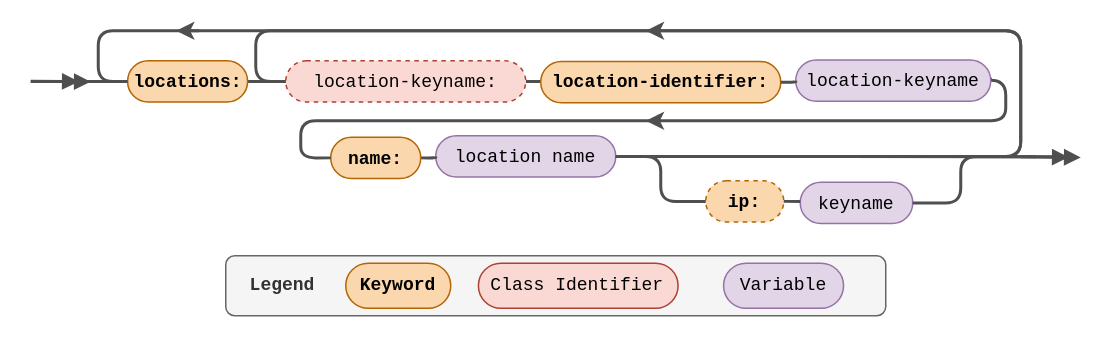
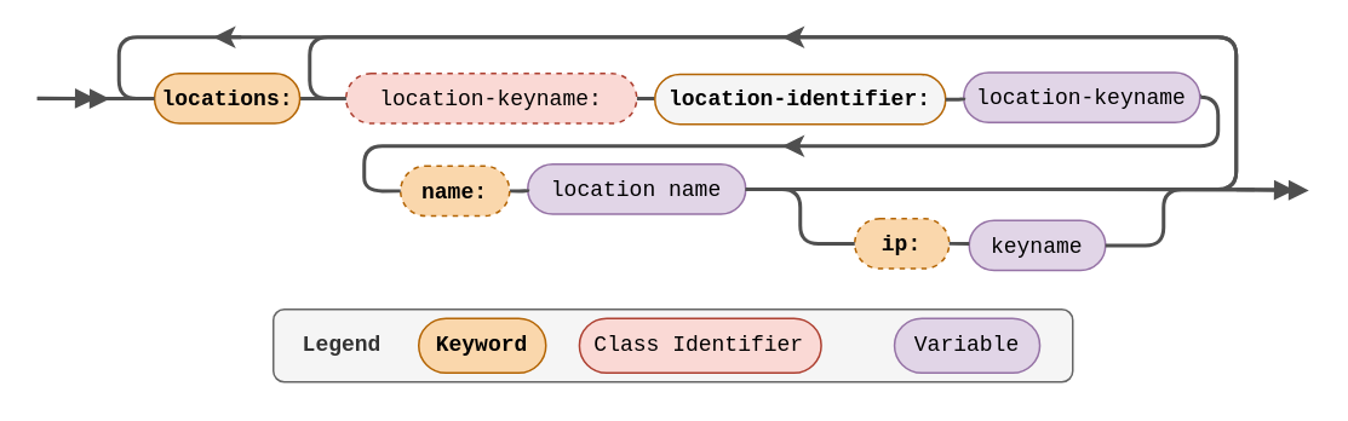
- <mxCell id="24" value="&lt;p&gt;&lt;font face=&quot;Courier New&quot;&gt;location-identifier:&lt;/font&gt;&lt;/p&gt;" style="rounded=1;whiteSpace=wrap;html=1;arcSize=50;fillColor=#fad7ac;strokeColor=#b46504;fontStyle=1" vertex="1" parent="23"><mxGeometry y="1" width="160" height="27.5" as="geometry" /></mxCell>
+ <mxCell id="24" value="&lt;p&gt;&lt;font face=&quot;Courier New&quot;&gt;location-identifier:&lt;/font&gt;&lt;/p&gt;" style="rounded=1;whiteSpace=wrap;html=1;arcSize=50;fillColor=#f5f5f5;strokeColor=#b46504;fontStyle=1;" vertex="1" parent="23"><mxGeometry y="1" width="160" height="27.5" as="geometry" /></mxCell>
- <mxCell id="18" value="&lt;p&gt;&lt;font face=&quot;Courier New&quot;&gt;name:&lt;/font&gt;&lt;/p&gt;" style="rounded=1;whiteSpace=wrap;html=1;arcSize=50;fillColor=#fad7ac;strokeColor=#b46504;fontStyle=1" parent="14" vertex="1"><mxGeometry y="1" width="60" height="27.5" as="geometry" /></mxCell>
+ <mxCell id="18" value="&lt;p&gt;&lt;font face=&quot;Courier New&quot;&gt;name:&lt;/font&gt;&lt;/p&gt;" style="rounded=1;whiteSpace=wrap;html=1;arcSize=50;fillColor=#fad7ac;strokeColor=#b46504;fontStyle=1;dashed=1;" parent="14" vertex="1"><mxGeometry y="1" width="60" height="27.5" as="geometry" /></mxCell>
- <mxCell id="6" value="&lt;span style=&quot;font-weight: normal;&quot;&gt;Variable&lt;/span&gt;" style="rounded=1;whiteSpace=wrap;html=1;fillColor=#e1d5e7;strokeColor=#9673a6;arcSize=50;fontStyle=1;fontFamily=Courier New;perimeterSpacing=6;shadow=0;" parent="2" vertex="1"><mxGeometry x="331.88" y="5" width="80" height="30" as="geometry" /></mxCell>
+ <mxCell id="6" value="&lt;span style=&quot;font-weight: normal;&quot;&gt;Variable&lt;/span&gt;" style="rounded=1;whiteSpace=wrap;html=1;fillColor=#e1d5e7;strokeColor=#9673a6;arcSize=50;fontStyle=1;fontFamily=Courier New;perimeterSpacing=6;shadow=0;" parent="2" vertex="1"><mxGeometry x="341.88" y="5" width="80" height="30" as="geometry" /></mxCell>
